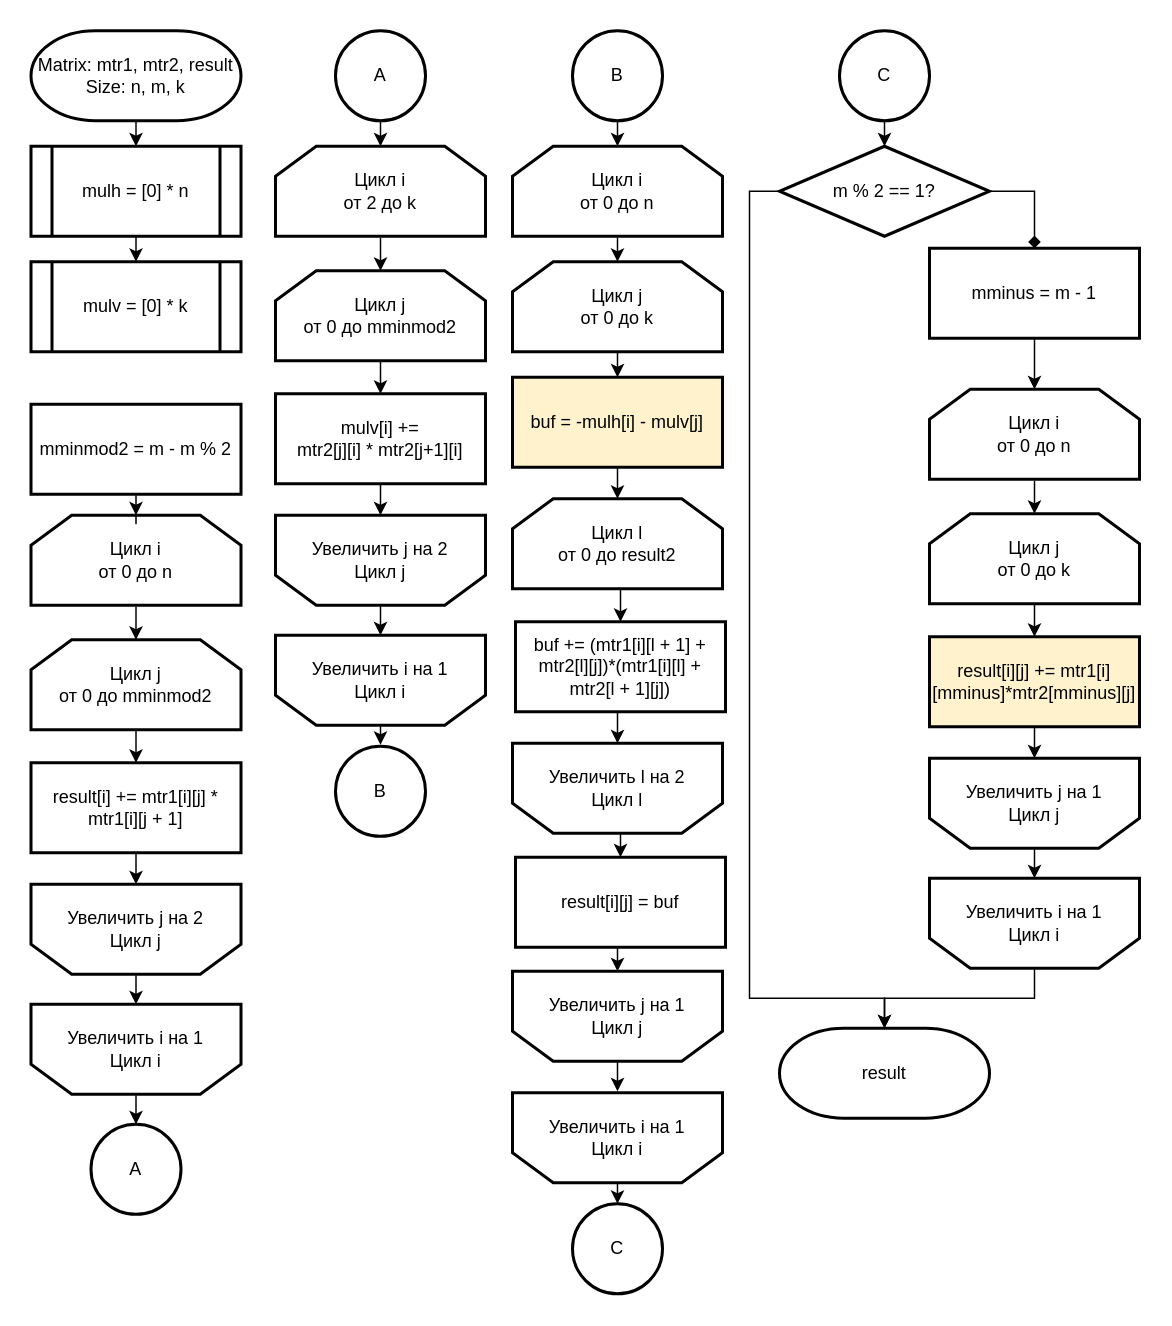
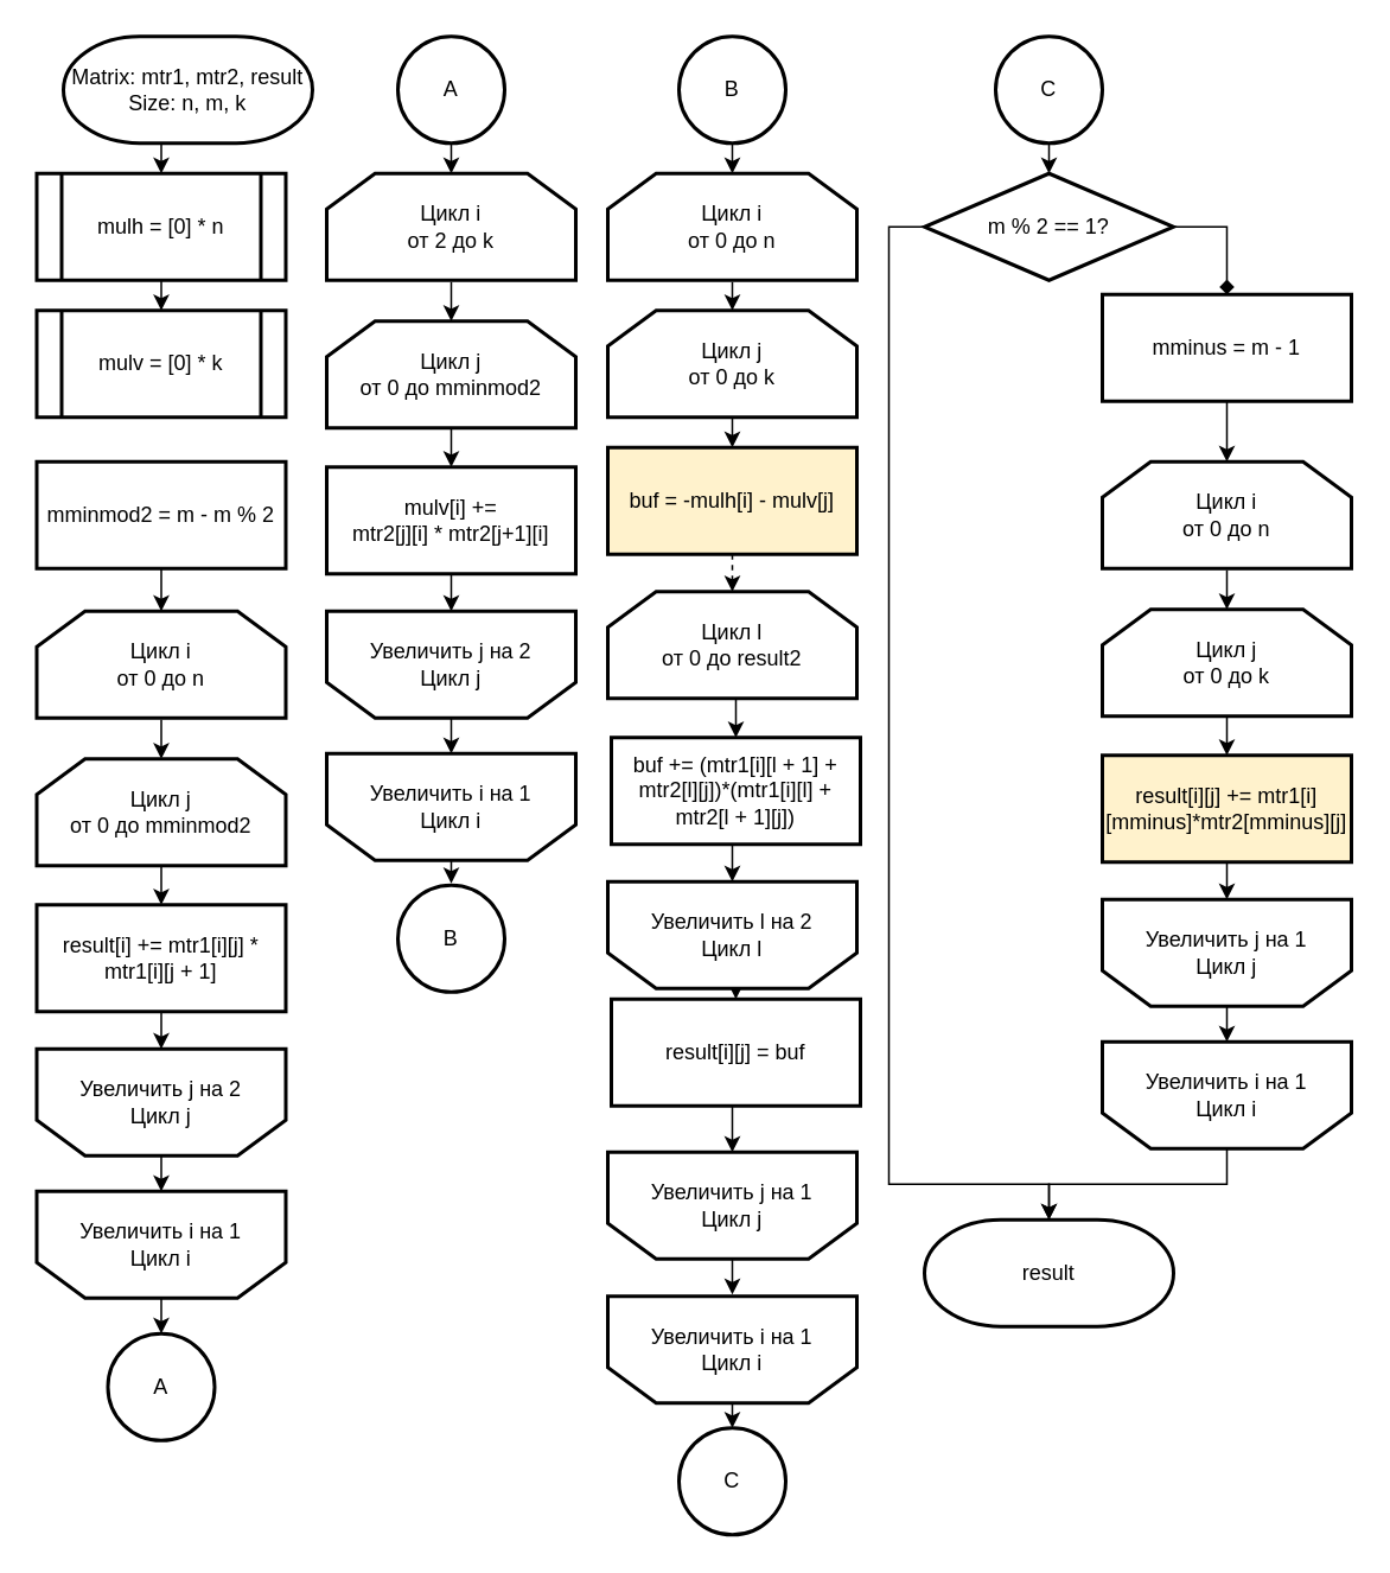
- <mxCell id="3" value="Matrix: mtr1, mtr2, result&lt;br&gt;Size: n, m, k" style="strokeWidth=2;html=1;shape=mxgraph.flowchart.terminator;whiteSpace=wrap;" vertex="1" parent="1"><mxGeometry x="20" y="20" width="140" height="60" as="geometry" /></mxCell>
+ <mxCell id="3" value="Matrix: mtr1, mtr2, result&lt;br&gt;Size: n, m, k" style="strokeWidth=2;html=1;shape=mxgraph.flowchart.terminator;whiteSpace=wrap;" vertex="1" parent="1"><mxGeometry x="35" y="20" width="140" height="60" as="geometry" /></mxCell>
- <mxCell id="67" value="mminmod2 = m - m % 2" style="whiteSpace=wrap;html=1;strokeWidth=2;" vertex="1" parent="1"><mxGeometry x="20" y="269" width="140" height="60" as="geometry" /></mxCell>
+ <mxCell id="67" value="mminmod2 = m - m % 2" style="whiteSpace=wrap;html=1;strokeWidth=2;" vertex="1" parent="1"><mxGeometry x="20" y="259" width="140" height="60" as="geometry" /></mxCell>
- <mxCell id="43" style="edgeStyle=orthogonalEdgeStyle;rounded=0;orthogonalLoop=1;jettySize=auto;html=1;exitX=0.5;exitY=1;exitDx=0;exitDy=0;entryX=0.5;entryY=0;entryDx=0;entryDy=0;entryPerimeter=0;" edge="1" parent="1" source="44" target="46"><mxGeometry relative="1" as="geometry" /></mxCell>
+ <mxCell id="43" style="edgeStyle=orthogonalEdgeStyle;rounded=0;orthogonalLoop=1;jettySize=auto;html=1;exitX=0.5;exitY=1;exitDx=0;exitDy=0;entryX=0.5;entryY=0;entryDx=0;entryDy=0;entryPerimeter=0;dashed=1;" edge="1" parent="1" source="44" target="46"><mxGeometry relative="1" as="geometry" /></mxCell>
- <mxCell id="69" value="result[i][j] = buf" style="whiteSpace=wrap;html=1;strokeWidth=2;" vertex="1" parent="1"><mxGeometry x="343" y="571" width="140" height="60" as="geometry" /></mxCell>
+ <mxCell id="69" value="result[i][j] = buf" style="whiteSpace=wrap;html=1;strokeWidth=2;" vertex="1" parent="1"><mxGeometry x="343" y="561" width="140" height="60" as="geometry" /></mxCell>
